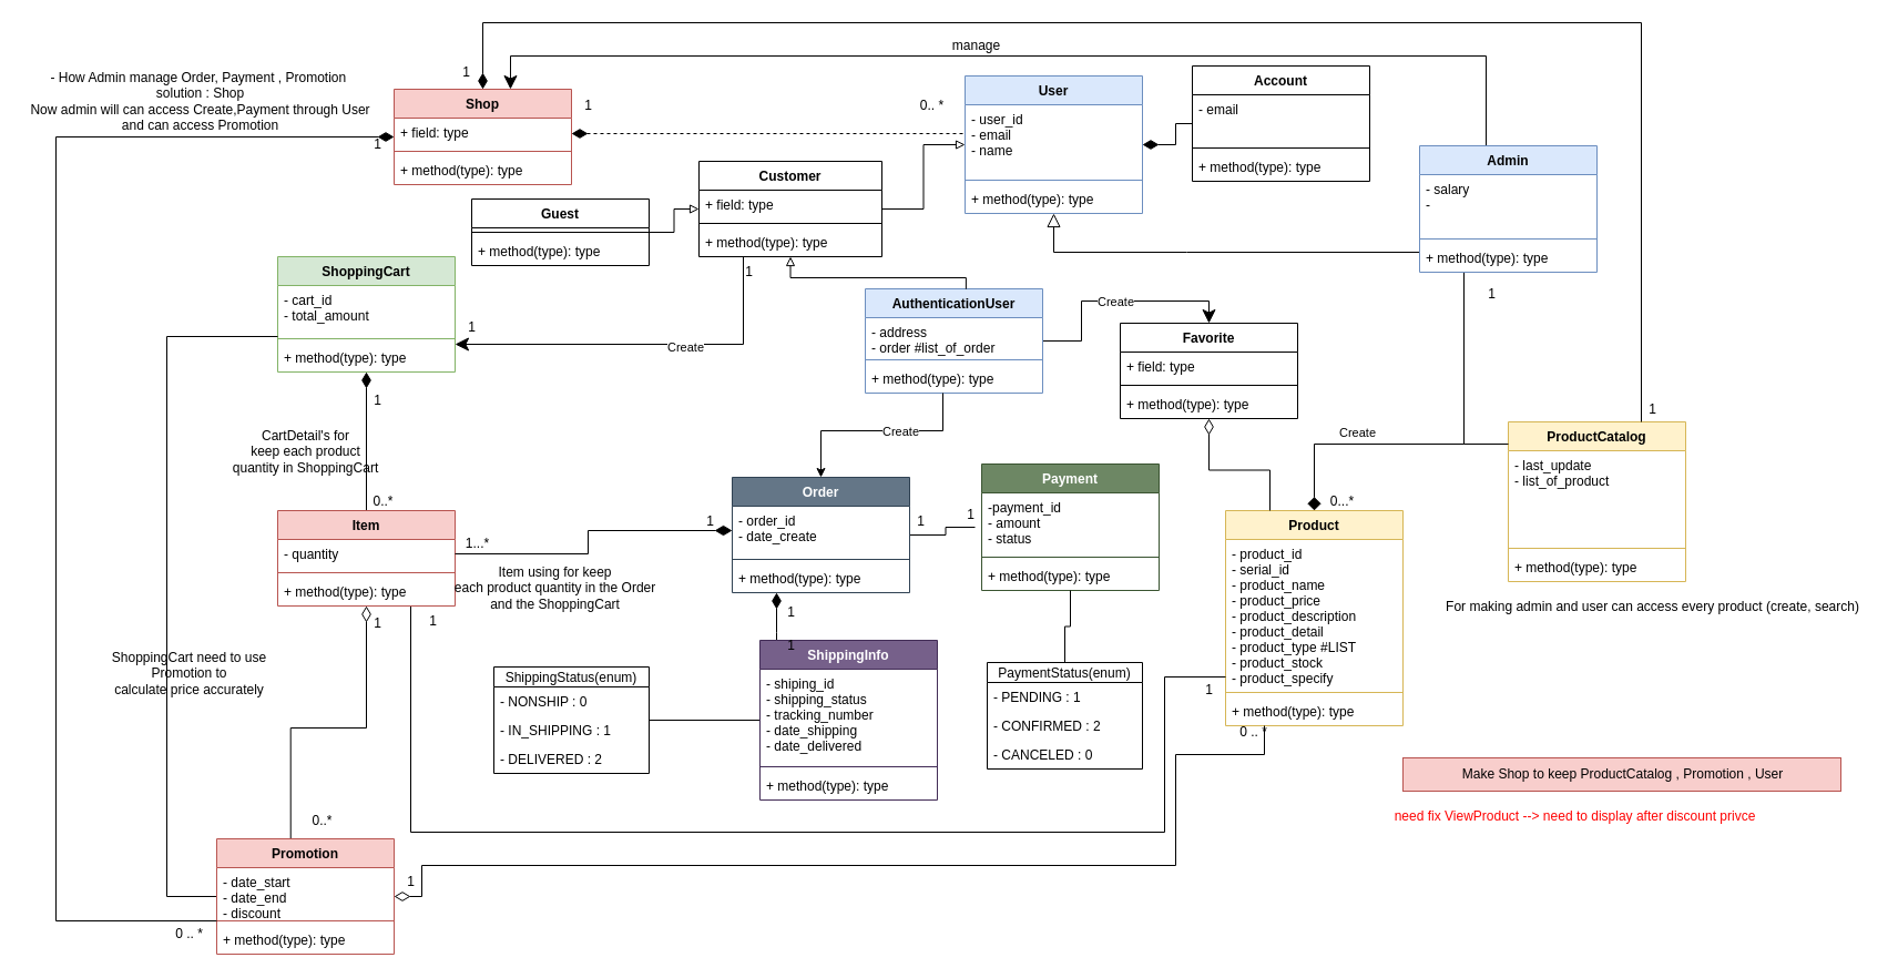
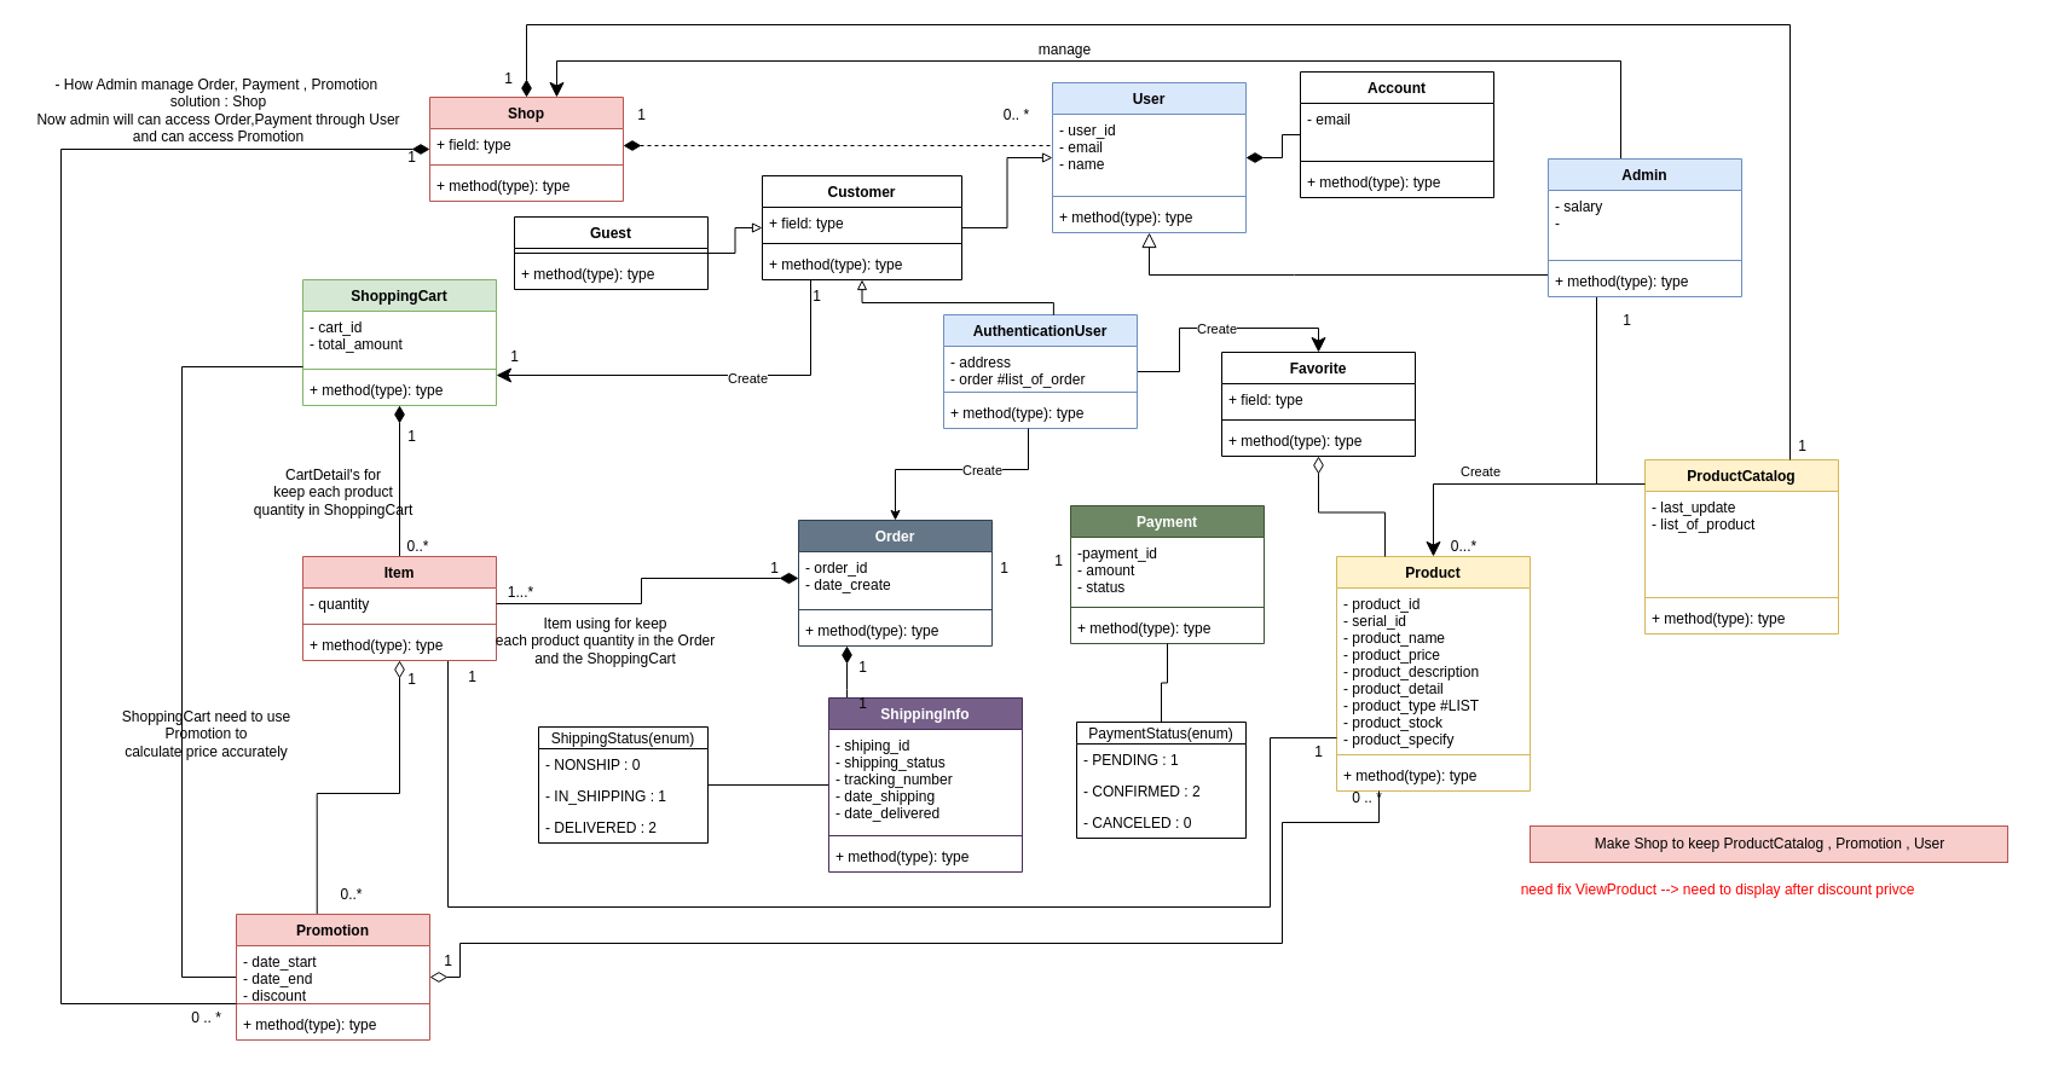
- <mxCell id="79" value="- How Admin manage Order, Payment , Promotion&amp;nbsp;&lt;br&gt;solution : Shop&lt;br&gt;Now admin will can access Create,Payment through User&lt;br&gt;and can access Promotion" style="text;html=1;align=center;verticalAlign=middle;resizable=0;points=[];autosize=1;strokeColor=none;fillColor=none;" parent="1" vertex="1"><mxGeometry x="20" y="56" width="320" height="70" as="geometry" /></mxCell>
+ <mxCell id="79" value="- How Admin manage Order, Payment , Promotion&amp;nbsp;&lt;br&gt;solution : Shop&lt;br&gt;Now admin will can access Order,Payment through User&lt;br&gt;and can access Promotion" style="text;html=1;align=center;verticalAlign=middle;resizable=0;points=[];autosize=1;strokeColor=none;fillColor=none;" parent="1" vertex="1"><mxGeometry x="20" y="56" width="320" height="70" as="geometry" /></mxCell>
- <mxCell id="25" value="Create" style="edgeStyle=orthogonalEdgeStyle;rounded=0;orthogonalLoop=1;jettySize=auto;html=1;entryX=0.5;entryY=0;entryDx=0;entryDy=0;endArrow=diamond;endFill=1;endSize=10;" parent="1" source="28" target="2" edge="1"><mxGeometry x="0.434" y="-10" relative="1" as="geometry"><Array as="points"><mxPoint x="1320" y="400" /><mxPoint x="1185" y="400" /></Array><mxPoint as="offset" /></mxGeometry></mxCell>
+ <mxCell id="25" value="Create" style="edgeStyle=orthogonalEdgeStyle;rounded=0;orthogonalLoop=1;jettySize=auto;html=1;entryX=0.5;entryY=0;entryDx=0;entryDy=0;endArrow=classic;endFill=1;endSize=10;" parent="1" source="28" target="2" edge="1"><mxGeometry x="0.434" y="-10" relative="1" as="geometry"><Array as="points"><mxPoint x="1320" y="400" /><mxPoint x="1185" y="400" /></Array><mxPoint as="offset" /></mxGeometry></mxCell>
- <mxCell id="35" style="edgeStyle=orthogonalEdgeStyle;rounded=0;orthogonalLoop=1;jettySize=auto;html=1;fontColor=#000000;startArrow=none;startFill=0;endArrow=none;endFill=0;startSize=12;endSize=13;targetPerimeterSpacing=6;" parent="1" source="36" target="75" edge="1"><mxGeometry relative="1" as="geometry" /></mxCell>
- <mxCell id="56" value="For making admin and user can access every product (create, search)" style="text;html=1;align=center;verticalAlign=middle;resizable=0;points=[];autosize=1;strokeColor=none;fillColor=none;" parent="1" vertex="1"><mxGeometry x="1290" y="532" width="400" height="30" as="geometry" /></mxCell>
